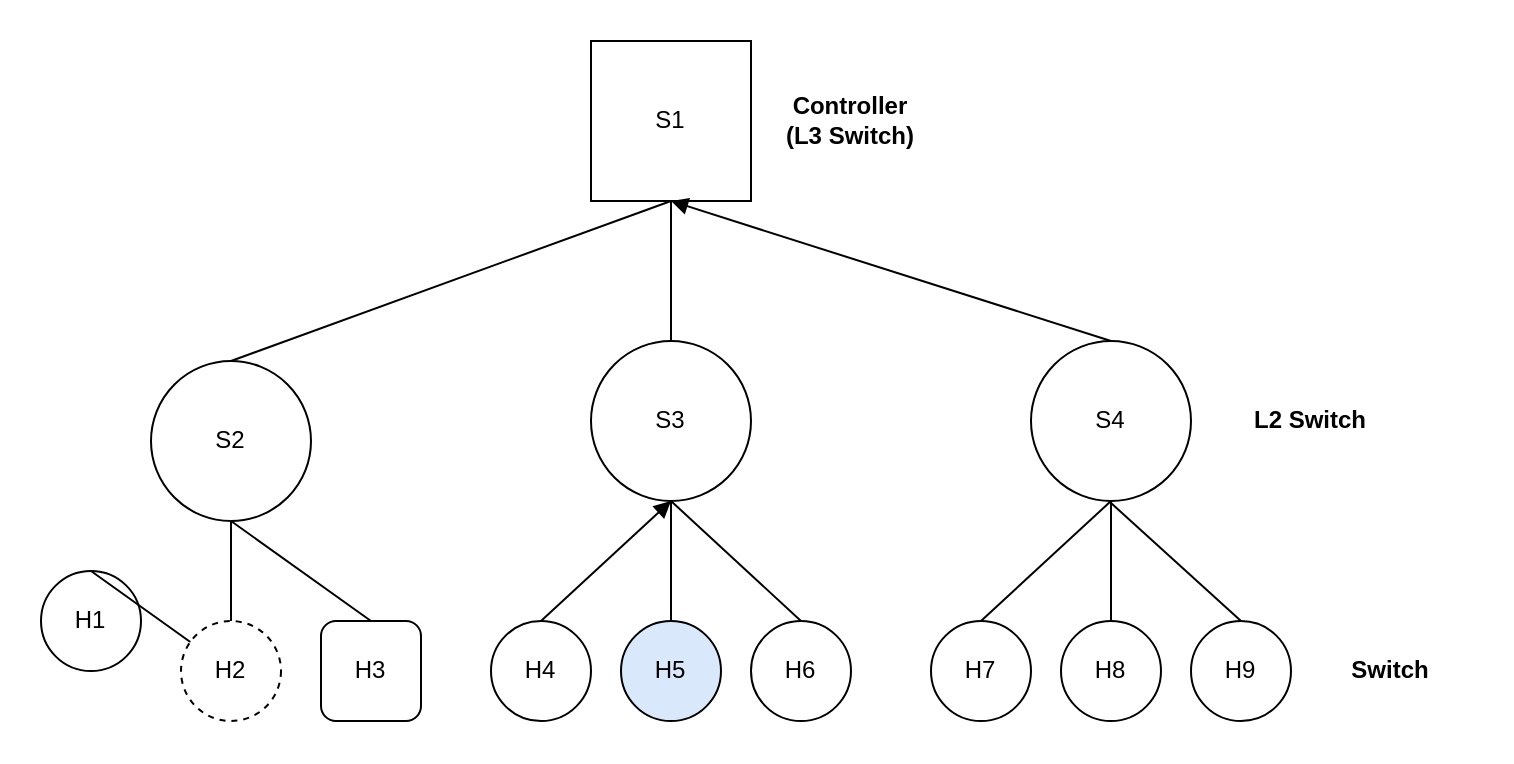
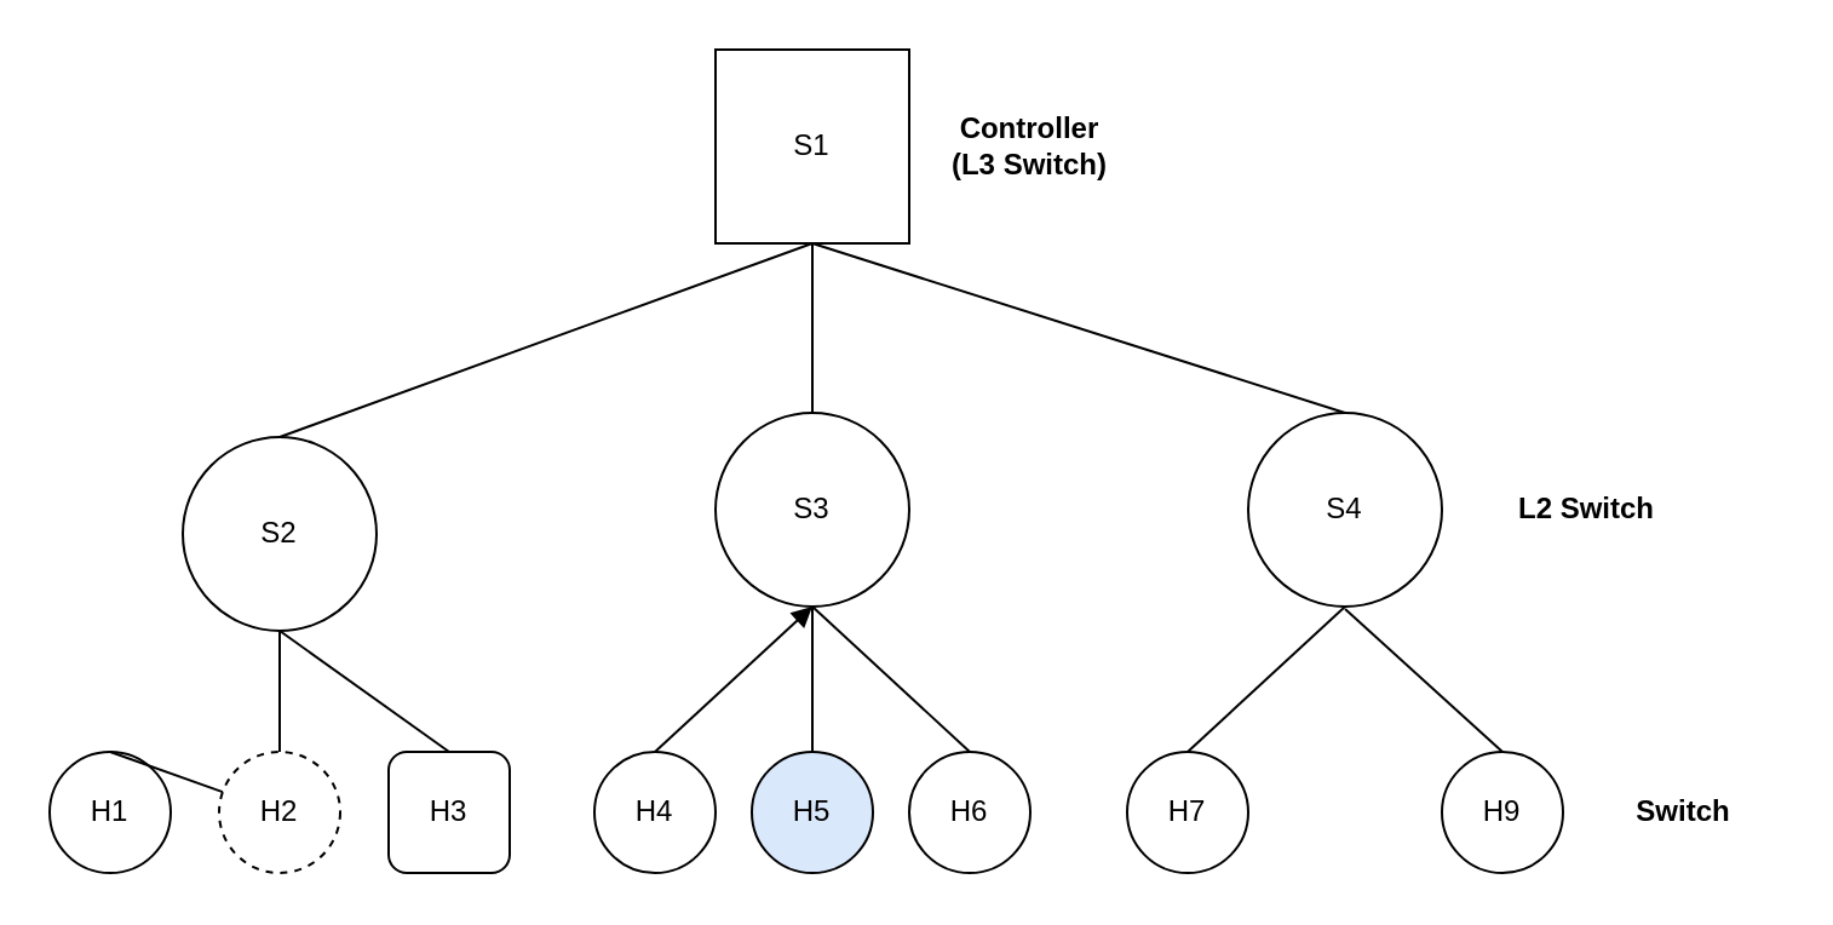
- <mxCell id="7" value="" style="endArrow=block;html=1;entryX=0.5;entryY=1;entryDx=0;entryDy=0;exitX=0.5;exitY=0;exitDx=0;exitDy=0;" edge="1" parent="1" source="4" target="2"><mxGeometry width="50" height="50" relative="1" as="geometry"><mxPoint x="295" y="230" as="sourcePoint" /><mxPoint x="345" y="180" as="targetPoint" /></mxGeometry></mxCell>
+ <mxCell id="7" value="" style="endArrow=none;html=1;entryX=0.5;entryY=1;entryDx=0;entryDy=0;exitX=0.5;exitY=0;exitDx=0;exitDy=0;" edge="1" parent="1" source="4" target="2"><mxGeometry width="50" height="50" relative="1" as="geometry"><mxPoint x="295" y="230" as="sourcePoint" /><mxPoint x="345" y="180" as="targetPoint" /></mxGeometry></mxCell>
- <mxCell id="24" value="" style="endArrow=none;html=1;exitX=0.5;exitY=0;exitDx=0;exitDy=0;entryX=0.5;entryY=1;entryDx=0;entryDy=0;" edge="1" parent="1" source="9" target="4"><mxGeometry width="50" height="50" relative="1" as="geometry"><mxPoint x="435" y="260" as="sourcePoint" /><mxPoint x="485" y="210" as="targetPoint" /></mxGeometry></mxCell>
- <mxCell id="16" value="H1" style="ellipse;whiteSpace=wrap;html=1;aspect=fixed;" vertex="1" parent="1"><mxGeometry x="20" y="285" width="50" height="50" as="geometry" /></mxCell>
+ <mxCell id="16" value="H1" style="ellipse;whiteSpace=wrap;html=1;aspect=fixed;" vertex="1" parent="1"><mxGeometry x="20" y="310" width="50" height="50" as="geometry" /></mxCell>
- <mxCell id="9" value="H8" style="ellipse;whiteSpace=wrap;html=1;aspect=fixed;" vertex="1" parent="1"><mxGeometry x="530" y="310" width="50" height="50" as="geometry" /></mxCell>
